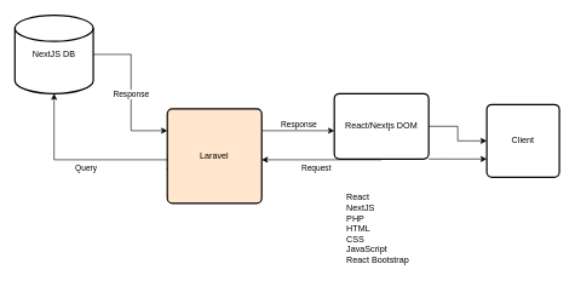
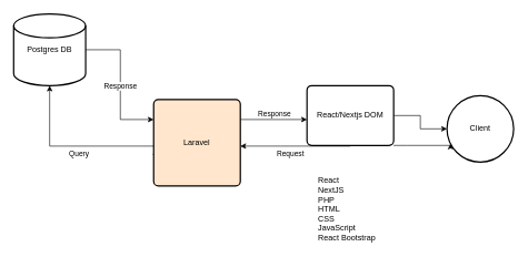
- <mxCell id="4" value="NextJS DB" style="strokeWidth=2;html=1;shape=mxgraph.flowchart.database;whiteSpace=wrap;" parent="1" vertex="1"><mxGeometry x="20" y="20" width="108" height="108" as="geometry" /></mxCell>
+ <mxCell id="4" value="Postgres DB" style="strokeWidth=2;html=1;shape=mxgraph.flowchart.database;whiteSpace=wrap;" parent="1" vertex="1"><mxGeometry x="20" y="20" width="108" height="108" as="geometry" /></mxCell>
- <mxCell id="12" value="Client" style="rounded=1;whiteSpace=wrap;html=1;absoluteArcSize=1;arcSize=14;strokeWidth=2;" parent="1" vertex="1"><mxGeometry x="670" y="143" width="100" height="100" as="geometry" /></mxCell>
+ <mxCell id="12" value="Client" style="ellipse;whiteSpace=wrap;html=1;absoluteArcSize=1;arcSize=14;strokeWidth=2;" parent="1" vertex="1"><mxGeometry x="670" y="143" width="100" height="100" as="geometry" /></mxCell>
